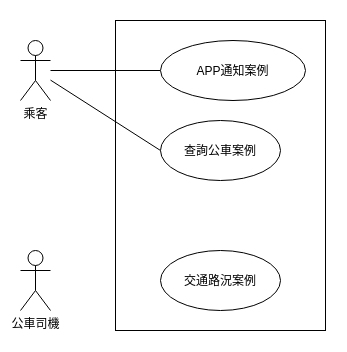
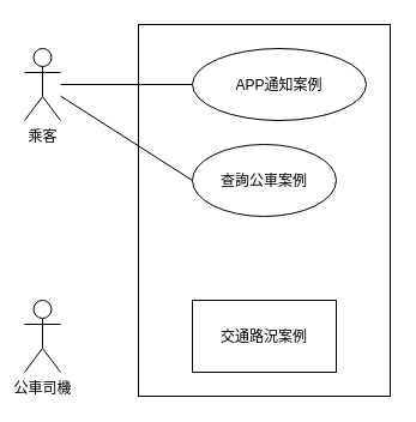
- <mxCell id="9" value="交通路況案例" style="ellipse;" parent="1" vertex="1"><mxGeometry x="160" y="250" width="120" height="60" as="geometry" /></mxCell>
+ <mxCell id="9" value="交通路況案例" style="rounded=0;" parent="1" vertex="1"><mxGeometry x="160" y="250" width="120" height="60" as="geometry" /></mxCell>
